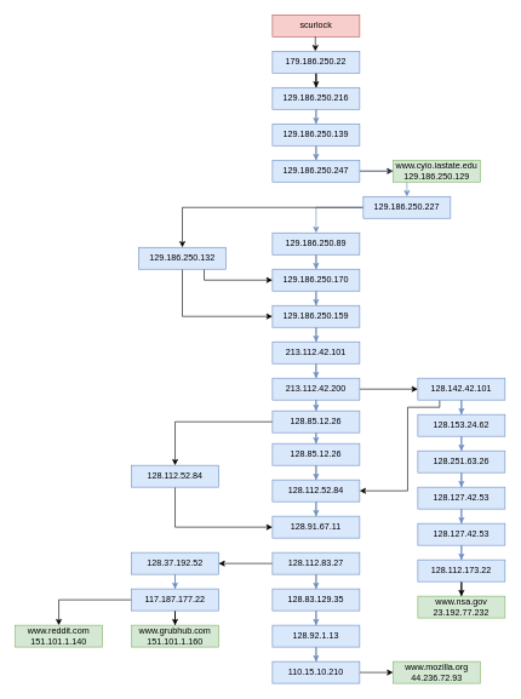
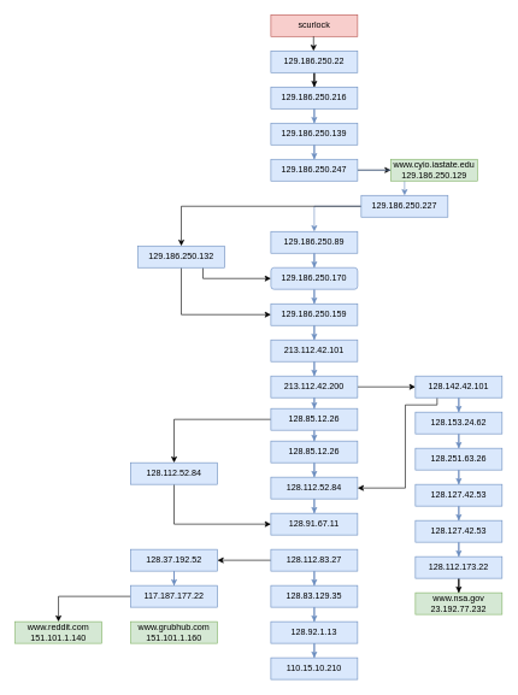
- <mxCell id="5" value="179.186.250.22" style="rounded=0;whiteSpace=wrap;html=1;fillColor=#dae8fc;strokeColor=#6c8ebf;" vertex="1" parent="1"><mxGeometry x="374" y="70" width="120" height="30" as="geometry" /></mxCell>
+ <mxCell id="5" value="129.186.250.22" style="rounded=0;whiteSpace=wrap;html=1;fillColor=#dae8fc;strokeColor=#6c8ebf;" vertex="1" parent="1"><mxGeometry x="374" y="70" width="120" height="30" as="geometry" /></mxCell>
- <mxCell id="20" value="129.186.250.170" style="rounded=0;whiteSpace=wrap;html=1;fillColor=#dae8fc;strokeColor=#6c8ebf;" vertex="1" parent="1"><mxGeometry x="374" y="370" width="120" height="30" as="geometry" /></mxCell>
+ <mxCell id="20" value="129.186.250.170" style="whiteSpace=wrap;html=1;fillColor=#dae8fc;strokeColor=#6c8ebf;rounded=1;" vertex="1" parent="1"><mxGeometry x="374" y="370" width="120" height="30" as="geometry" /></mxCell>
- <mxCell id="53" value="" style="edgeStyle=orthogonalEdgeStyle;rounded=0;orthogonalLoop=1;jettySize=auto;html=1;" edge="1" parent="1" source="55" target="56"><mxGeometry relative="1" as="geometry" /></mxCell>
- <mxCell id="43" value="" style="edgeStyle=orthogonalEdgeStyle;rounded=0;orthogonalLoop=1;jettySize=auto;html=1;" edge="1" parent="1" source="44" target="45"><mxGeometry relative="1" as="geometry" /></mxCell>
- <mxCell id="45" value="www.mozilla.org&lt;div&gt;44.236.72.93&lt;/div&gt;" style="rounded=0;whiteSpace=wrap;html=1;fillColor=#d5e8d4;strokeColor=#82b366;" vertex="1" parent="1"><mxGeometry x="540" y="910" width="120" height="30" as="geometry" /></mxCell>
